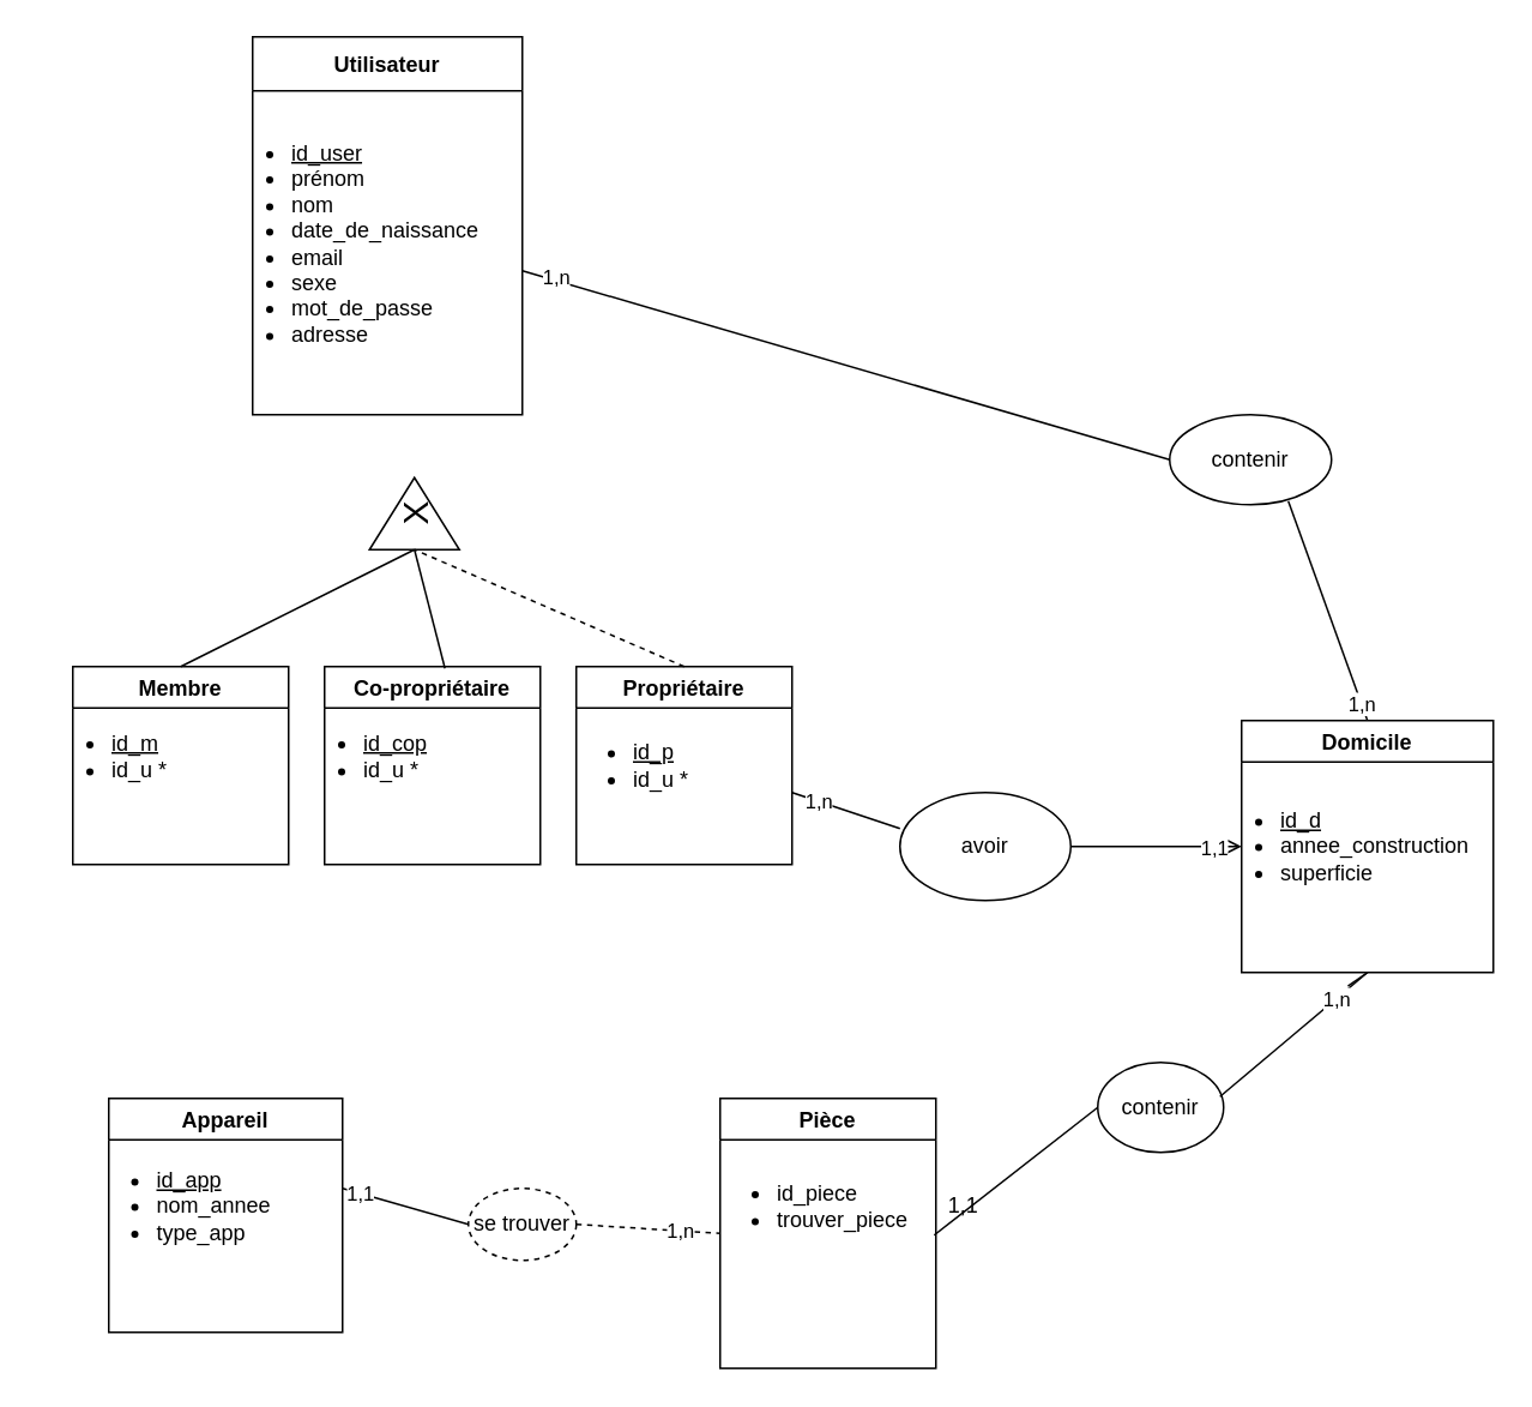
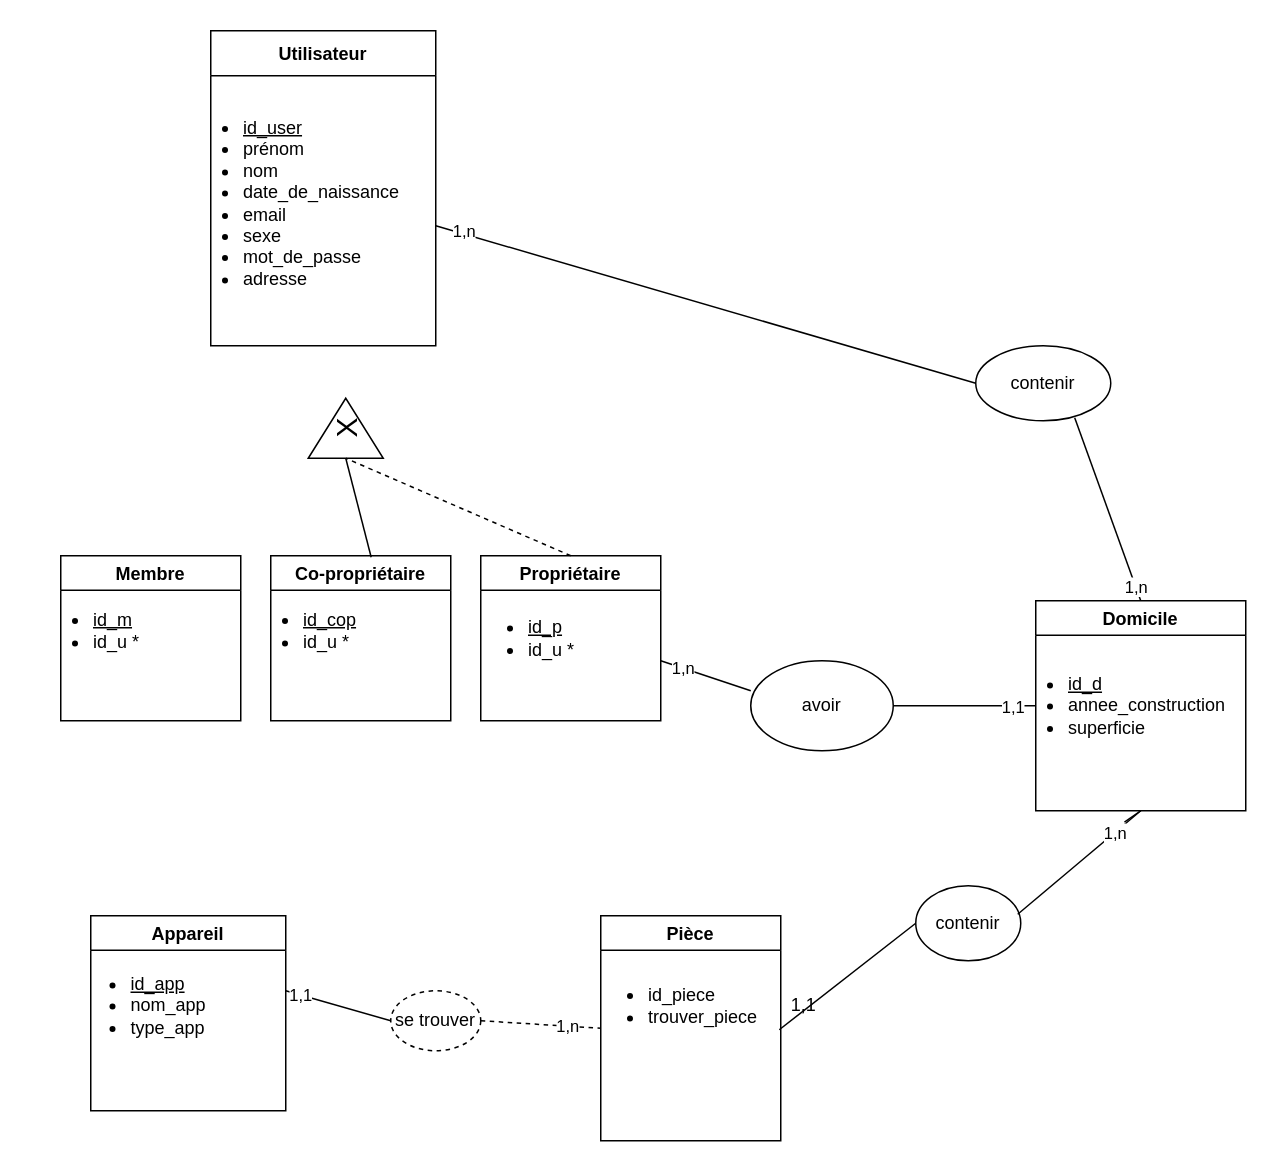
- <mxCell id="36" value="" style="endArrow=none;html=1;entryX=0;entryY=0.5;entryDx=0;entryDy=0;exitX=0.5;exitY=0;exitDx=0;exitDy=0;" parent="1" source="23" target="2" edge="1"><mxGeometry width="50" height="50" relative="1" as="geometry"><mxPoint x="430" y="480" as="sourcePoint" /><mxPoint x="480" y="430" as="targetPoint" /></mxGeometry></mxCell>
- <mxCell id="14" value="" style="endArrow=open;html=1;entryX=0;entryY=0.5;entryDx=0;entryDy=0;exitX=1;exitY=0.5;exitDx=0;exitDy=0;" parent="1" source="10" target="29" edge="1"><mxGeometry width="50" height="50" relative="1" as="geometry"><mxPoint x="420" y="420" as="sourcePoint" /><mxPoint x="689.04" y="504" as="targetPoint" /></mxGeometry></mxCell>
+ <mxCell id="14" value="" style="endArrow=none;html=1;entryX=0;entryY=0.5;entryDx=0;entryDy=0;exitX=1;exitY=0.5;exitDx=0;exitDy=0;" parent="1" source="10" target="29" edge="1"><mxGeometry width="50" height="50" relative="1" as="geometry"><mxPoint x="420" y="420" as="sourcePoint" /><mxPoint x="689.04" y="504" as="targetPoint" /></mxGeometry></mxCell>
- <mxCell id="39" value="&lt;ul&gt;&lt;li&gt;&lt;u&gt;id_app&lt;/u&gt;&lt;/li&gt;&lt;li&gt;nom_annee&lt;/li&gt;&lt;li&gt;type_app&lt;/li&gt;&lt;/ul&gt;" style="text;html=1;align=left;verticalAlign=middle;resizable=0;points=[];autosize=1;strokeColor=none;fillColor=none;" parent="1" vertex="1"><mxGeometry x="45" y="625" width="110" height="90" as="geometry" /></mxCell>
+ <mxCell id="39" value="&lt;ul&gt;&lt;li&gt;&lt;u&gt;id_app&lt;/u&gt;&lt;/li&gt;&lt;li&gt;nom_app&lt;/li&gt;&lt;li&gt;type_app&lt;/li&gt;&lt;/ul&gt;" style="text;html=1;align=left;verticalAlign=middle;resizable=0;points=[];autosize=1;strokeColor=none;fillColor=none;" parent="1" vertex="1"><mxGeometry x="45" y="625" width="110" height="90" as="geometry" /></mxCell>
